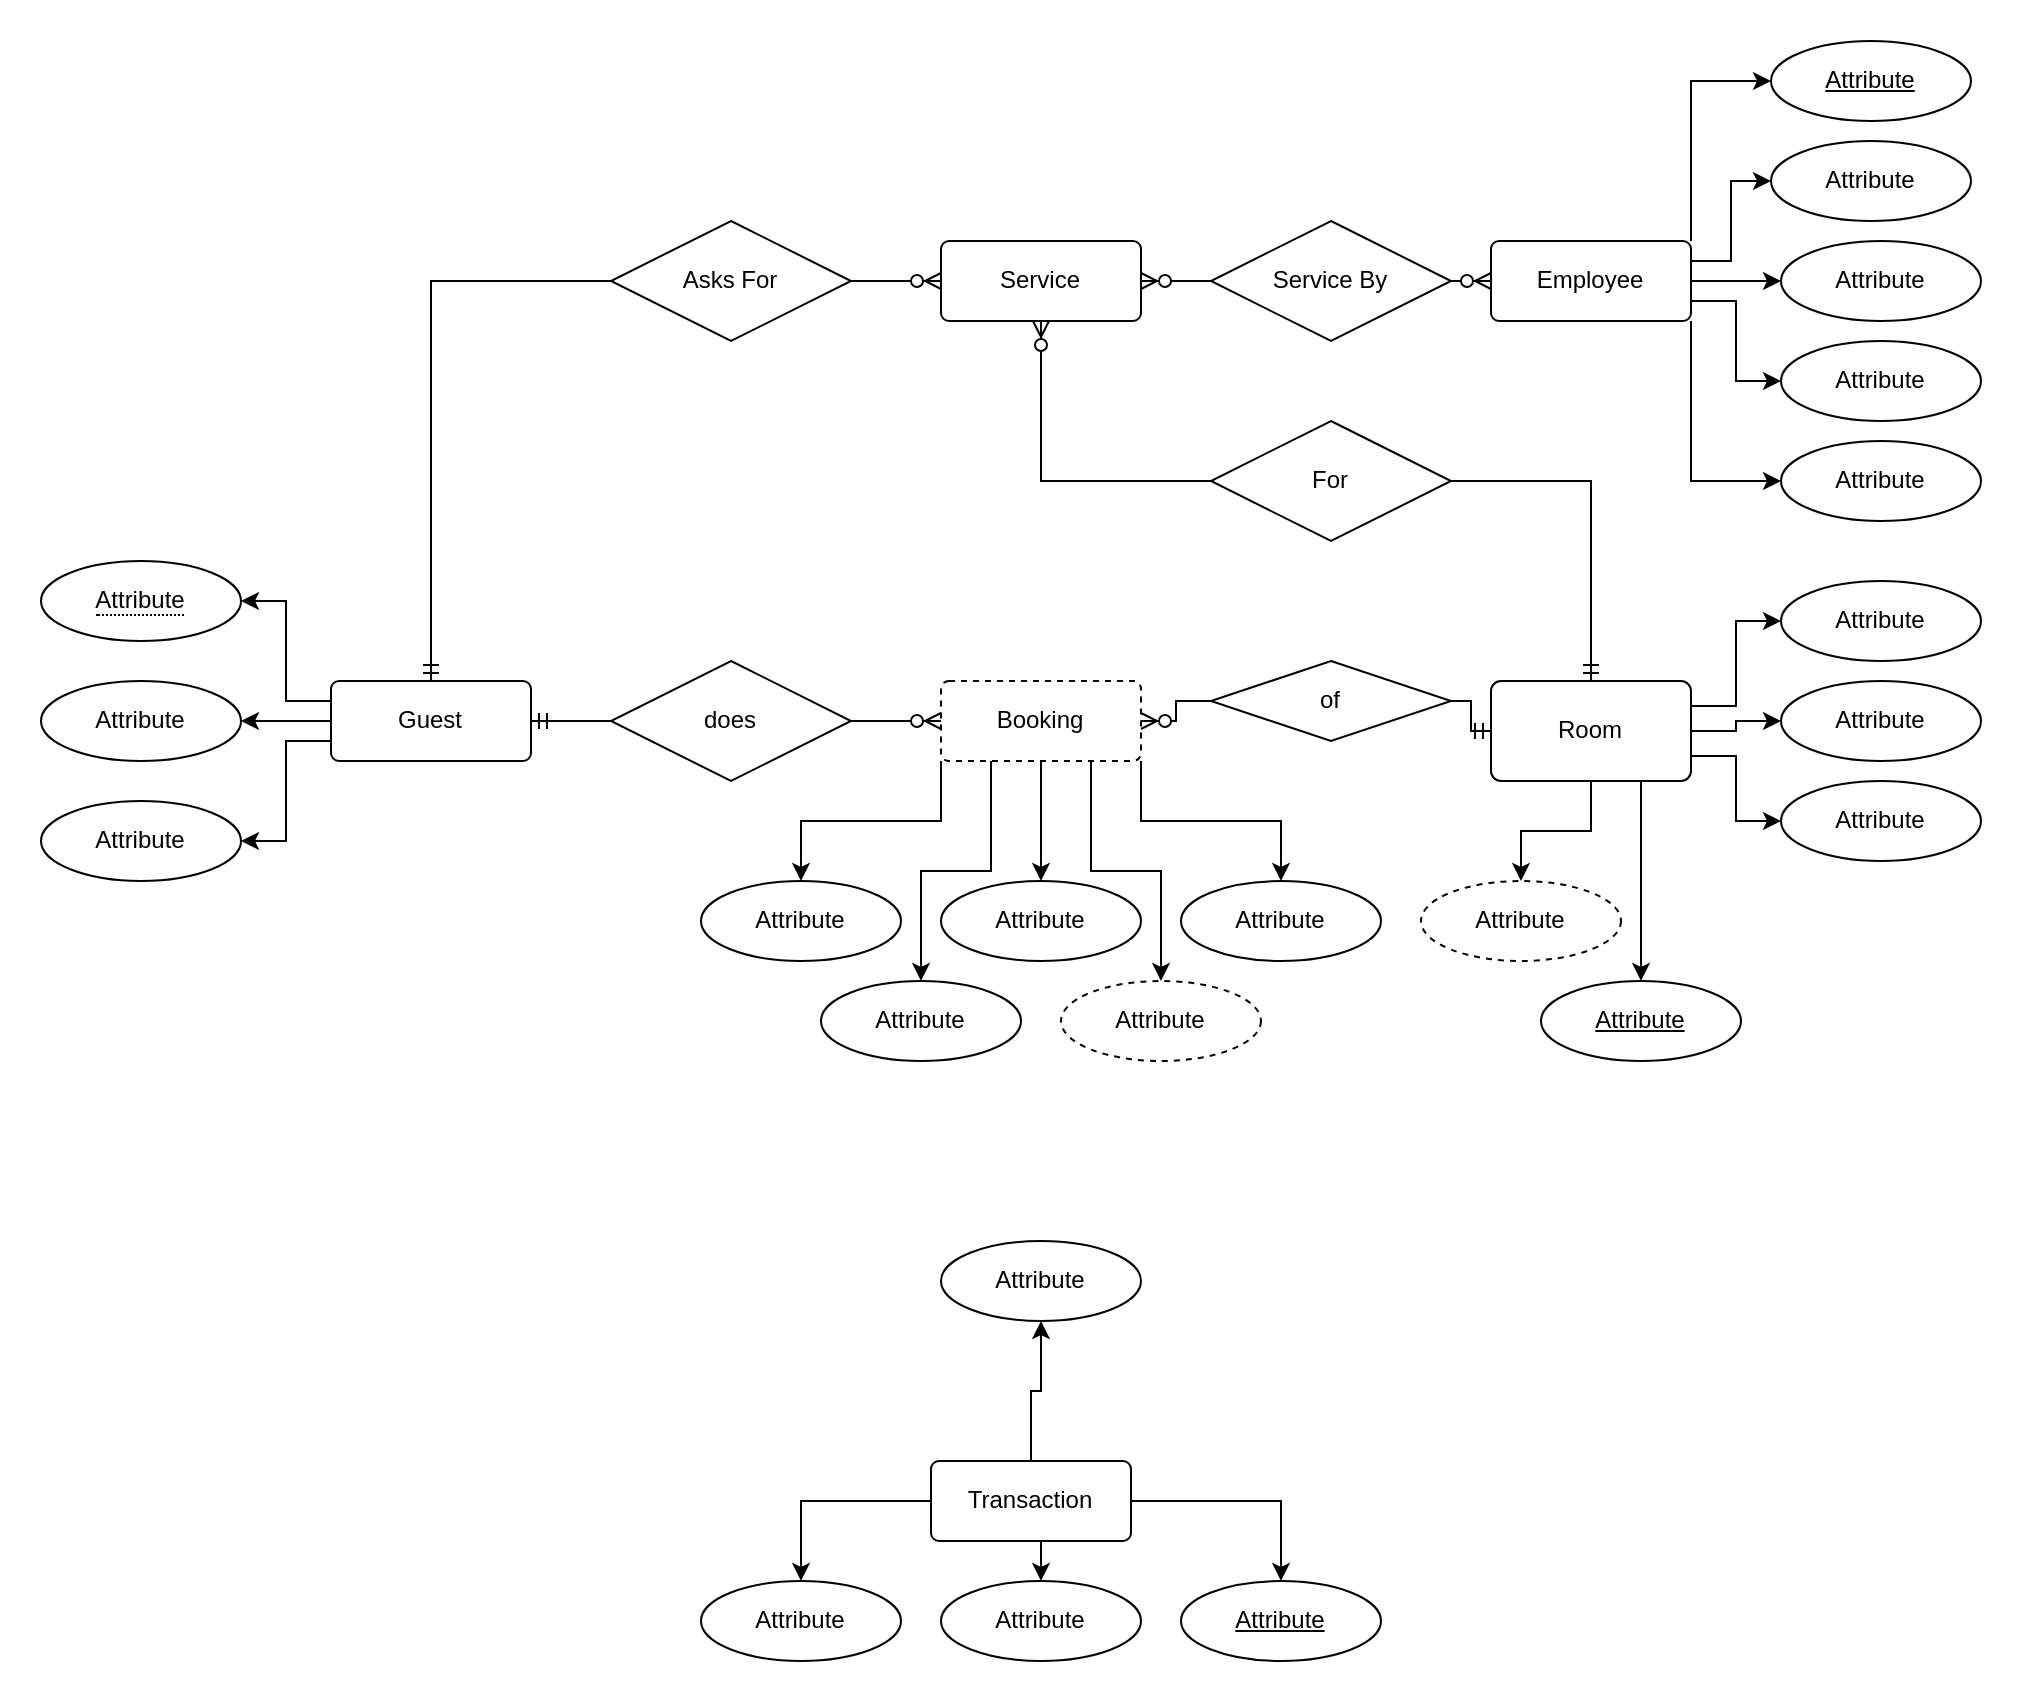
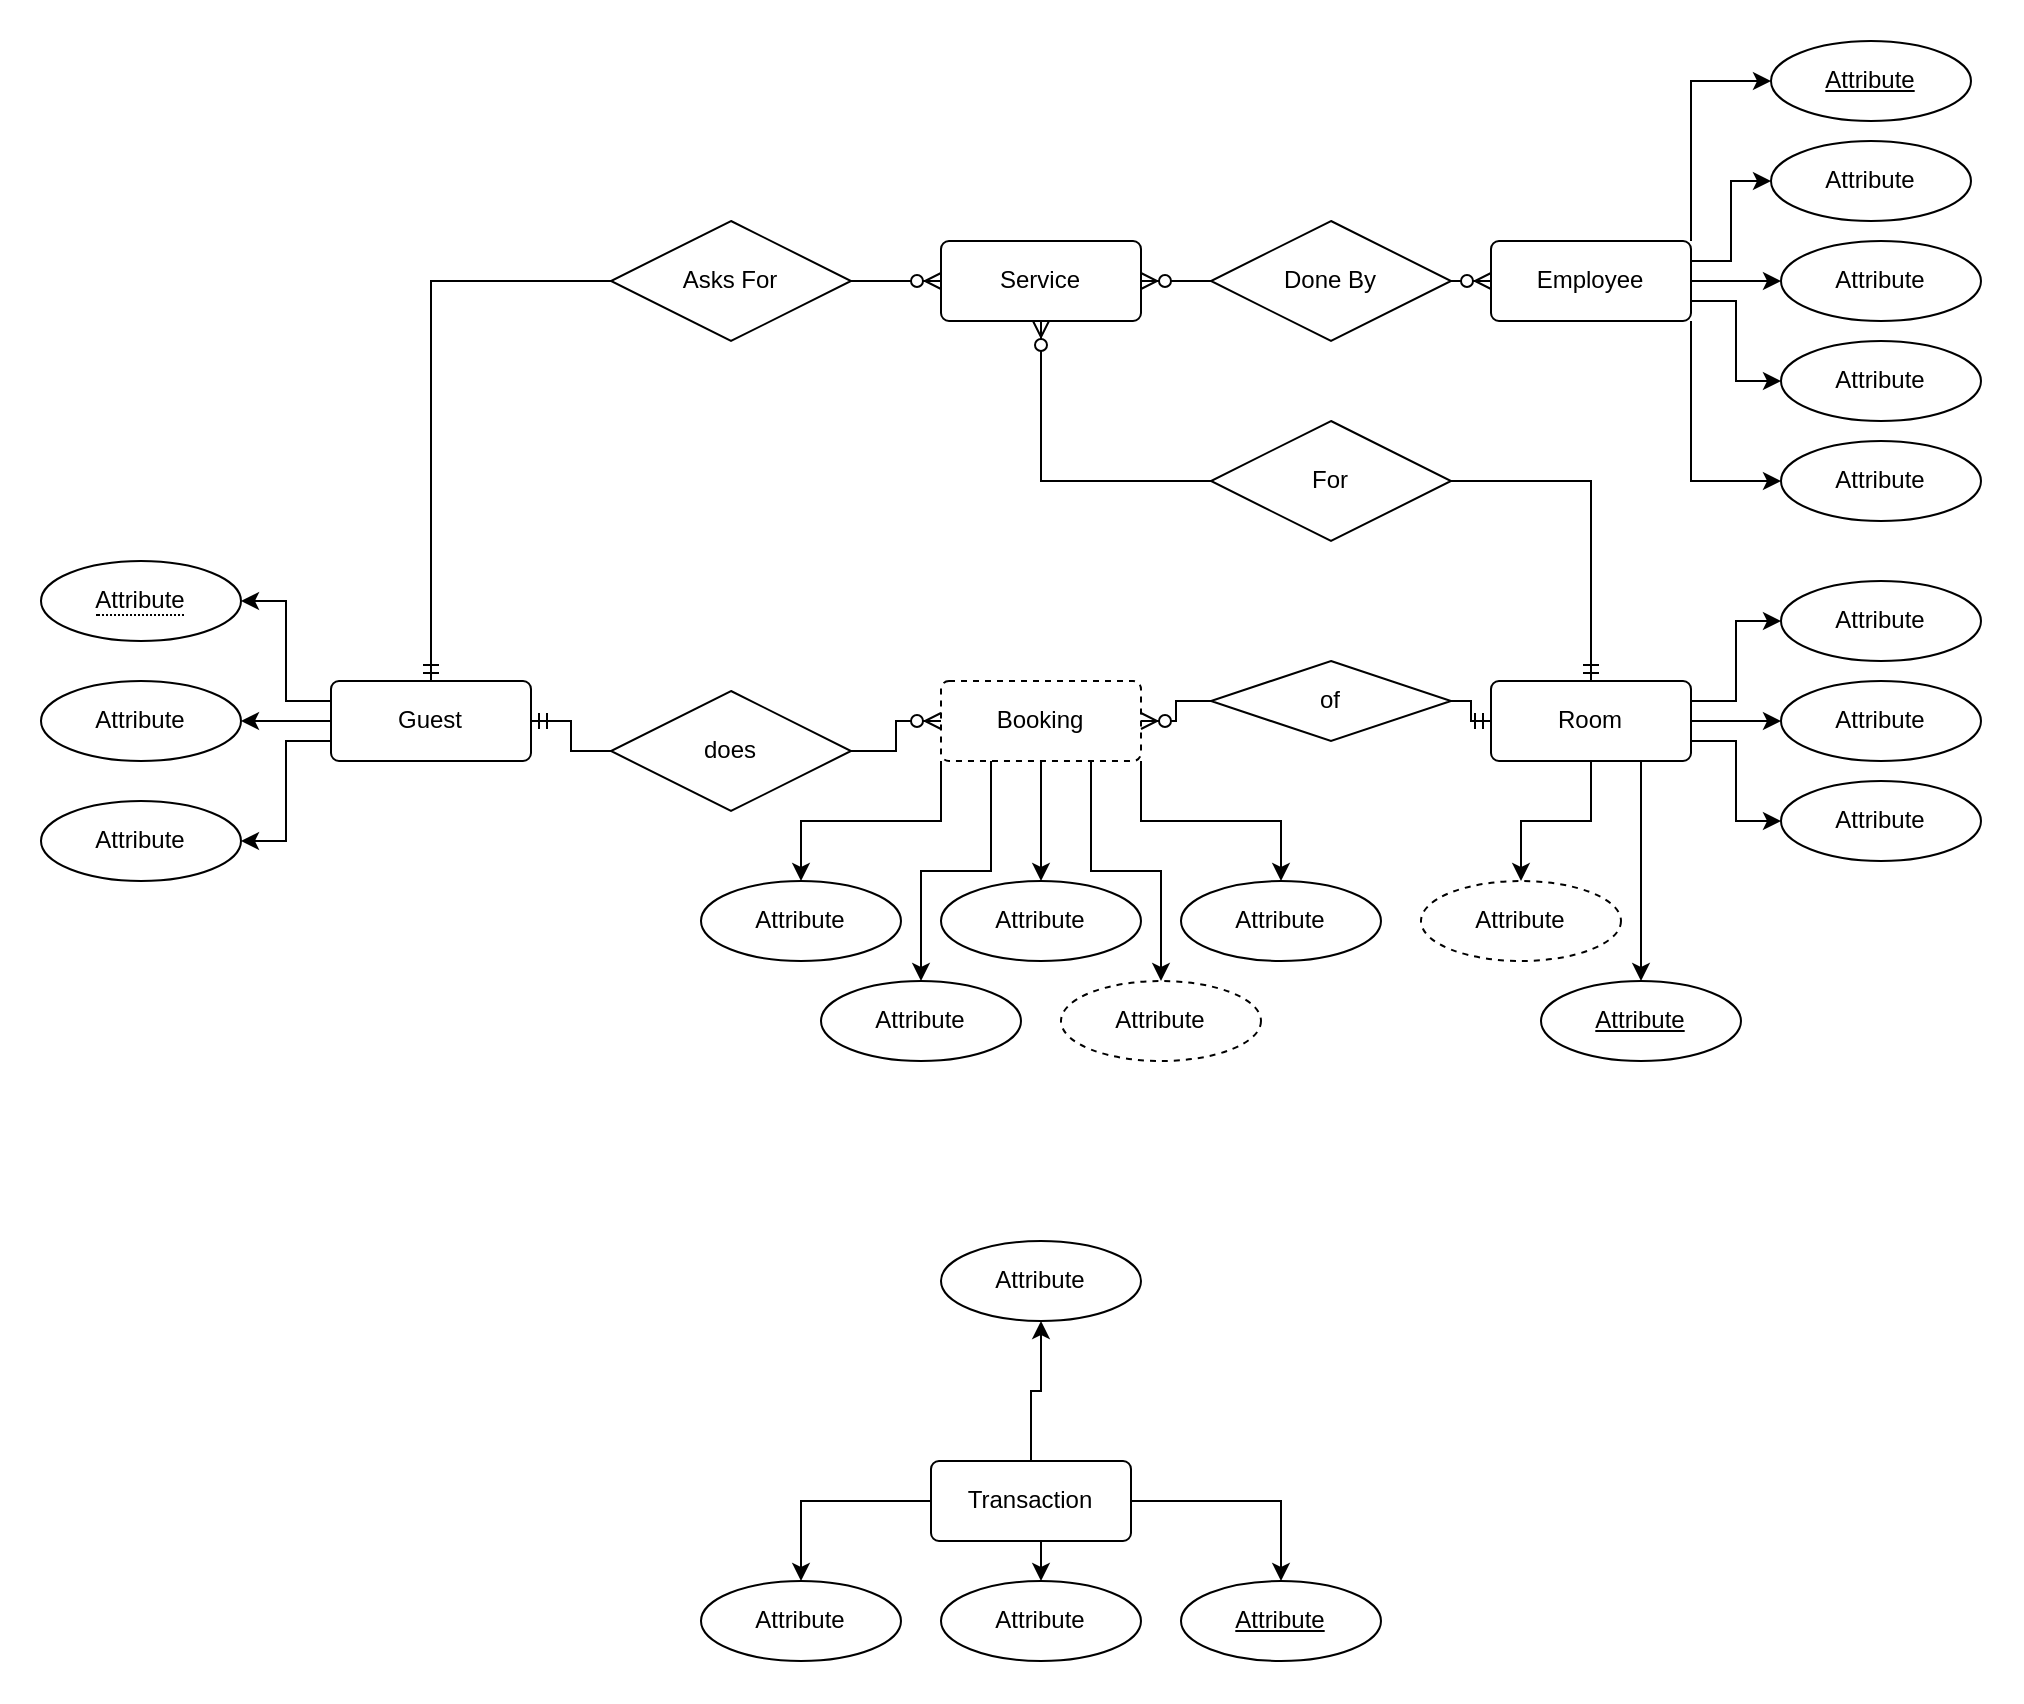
- <mxCell id="28" value="Service By" style="shape=rhombus;perimeter=rhombusPerimeter;whiteSpace=wrap;html=1;align=center;" vertex="1" parent="1"><mxGeometry x="605" y="110" width="120" height="60" as="geometry" /></mxCell>
+ <mxCell id="28" value="Done By" style="shape=rhombus;perimeter=rhombusPerimeter;whiteSpace=wrap;html=1;align=center;" vertex="1" parent="1"><mxGeometry x="605" y="110" width="120" height="60" as="geometry" /></mxCell>
- <mxCell id="26" value="does" style="shape=rhombus;perimeter=rhombusPerimeter;whiteSpace=wrap;html=1;align=center;" vertex="1" parent="1"><mxGeometry x="305" y="330" width="120" height="60" as="geometry" /></mxCell>
+ <mxCell id="26" value="does" style="shape=rhombus;perimeter=rhombusPerimeter;whiteSpace=wrap;html=1;align=center;" vertex="1" parent="1"><mxGeometry x="305" y="345" width="120" height="60" as="geometry" /></mxCell>
- <mxCell id="17" value="Room" style="rounded=1;arcSize=10;whiteSpace=wrap;html=1;align=center;" vertex="1" parent="1"><mxGeometry x="745" y="340" width="100" height="50" as="geometry" /></mxCell>
+ <mxCell id="17" value="Room" style="rounded=1;arcSize=10;whiteSpace=wrap;html=1;align=center;" vertex="1" parent="1"><mxGeometry x="745" y="340" width="100" height="40" as="geometry" /></mxCell>
